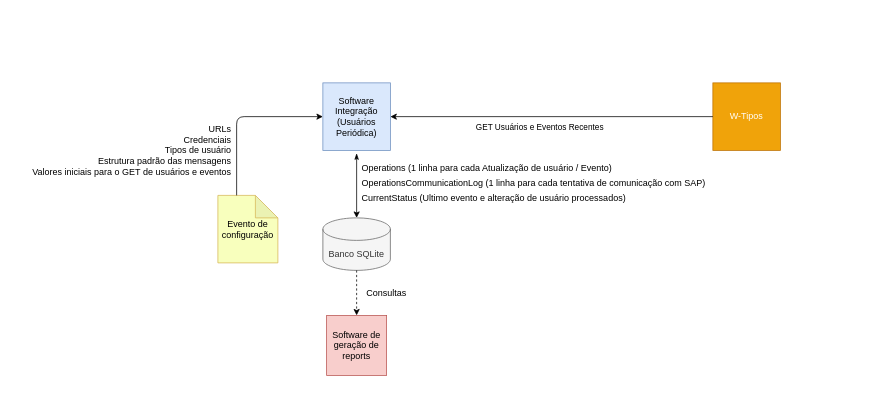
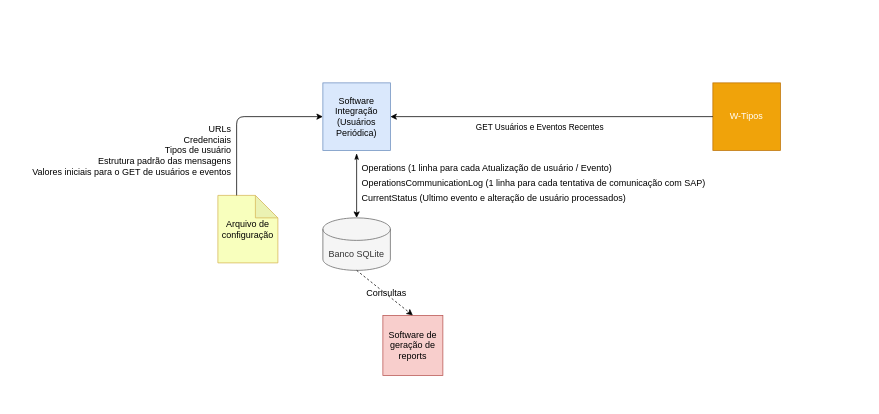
- <mxCell id="15" value="Evento de configuração" style="shape=note;whiteSpace=wrap;html=1;backgroundOutline=1;darkOpacity=0.05;strokeColor=#d6b656;fillColor=#F8FFBD;" vertex="1" parent="1"><mxGeometry x="290" y="260" width="80" height="90" as="geometry" /></mxCell>
+ <mxCell id="15" value="Arquivo de configuração" style="shape=note;whiteSpace=wrap;html=1;backgroundOutline=1;darkOpacity=0.05;strokeColor=#d6b656;fillColor=#F8FFBD;" vertex="1" parent="1"><mxGeometry x="290" y="260" width="80" height="90" as="geometry" /></mxCell>
- <mxCell id="12" value="Software de geração de reports" style="whiteSpace=wrap;html=1;aspect=fixed;fillColor=#f8cecc;strokeColor=#b85450;" vertex="1" parent="1"><mxGeometry x="435" y="420" width="80" height="80" as="geometry" /></mxCell>
+ <mxCell id="12" value="Software de geração de reports" style="whiteSpace=wrap;html=1;aspect=fixed;fillColor=#f8cecc;strokeColor=#b85450;" vertex="1" parent="1"><mxGeometry x="510" y="420" width="80" height="80" as="geometry" /></mxCell>
